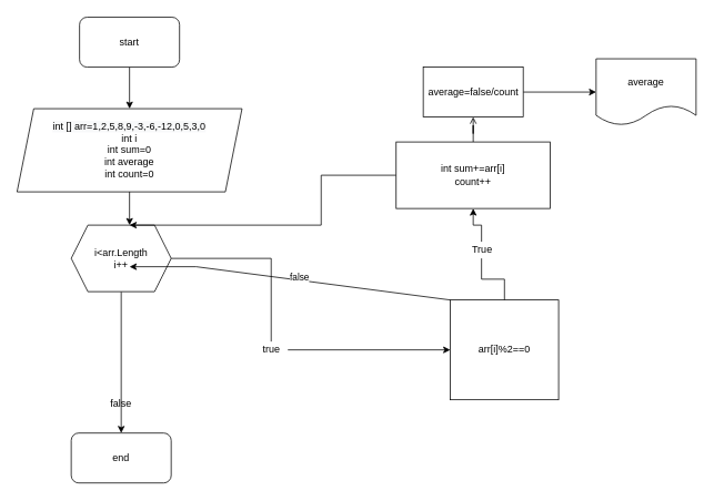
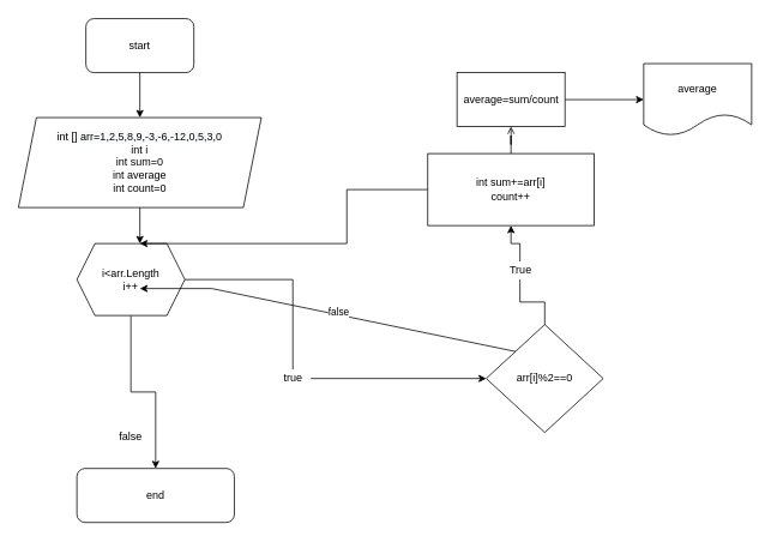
- <mxCell id="19" value="average=false/count" style="rounded=0;whiteSpace=wrap;html=1;" vertex="1" parent="1"><mxGeometry x="507.5" y="80" width="120" height="60" as="geometry" /></mxCell>
+ <mxCell id="19" value="average=sum/count" style="rounded=0;whiteSpace=wrap;html=1;" vertex="1" parent="1"><mxGeometry x="507.5" y="80" width="120" height="60" as="geometry" /></mxCell>
- <mxCell id="10" value="arr[i]%2==0" style="whiteSpace=wrap;html=1;rounded=0;" vertex="1" parent="1"><mxGeometry x="540" y="360" width="130" height="120" as="geometry" /></mxCell>
+ <mxCell id="10" value="arr[i]%2==0" style="rhombus;whiteSpace=wrap;html=1;" vertex="1" parent="1"><mxGeometry x="540" y="360" width="130" height="120" as="geometry" /></mxCell>
- <mxCell id="22" value="end" style="rounded=1;whiteSpace=wrap;html=1;" vertex="1" parent="1"><mxGeometry x="85" y="520" width="120" height="60" as="geometry" /></mxCell>
+ <mxCell id="22" value="end" style="rounded=1;whiteSpace=wrap;html=1;" vertex="1" parent="1"><mxGeometry x="85" y="520" width="175" height="60" as="geometry" /></mxCell>
